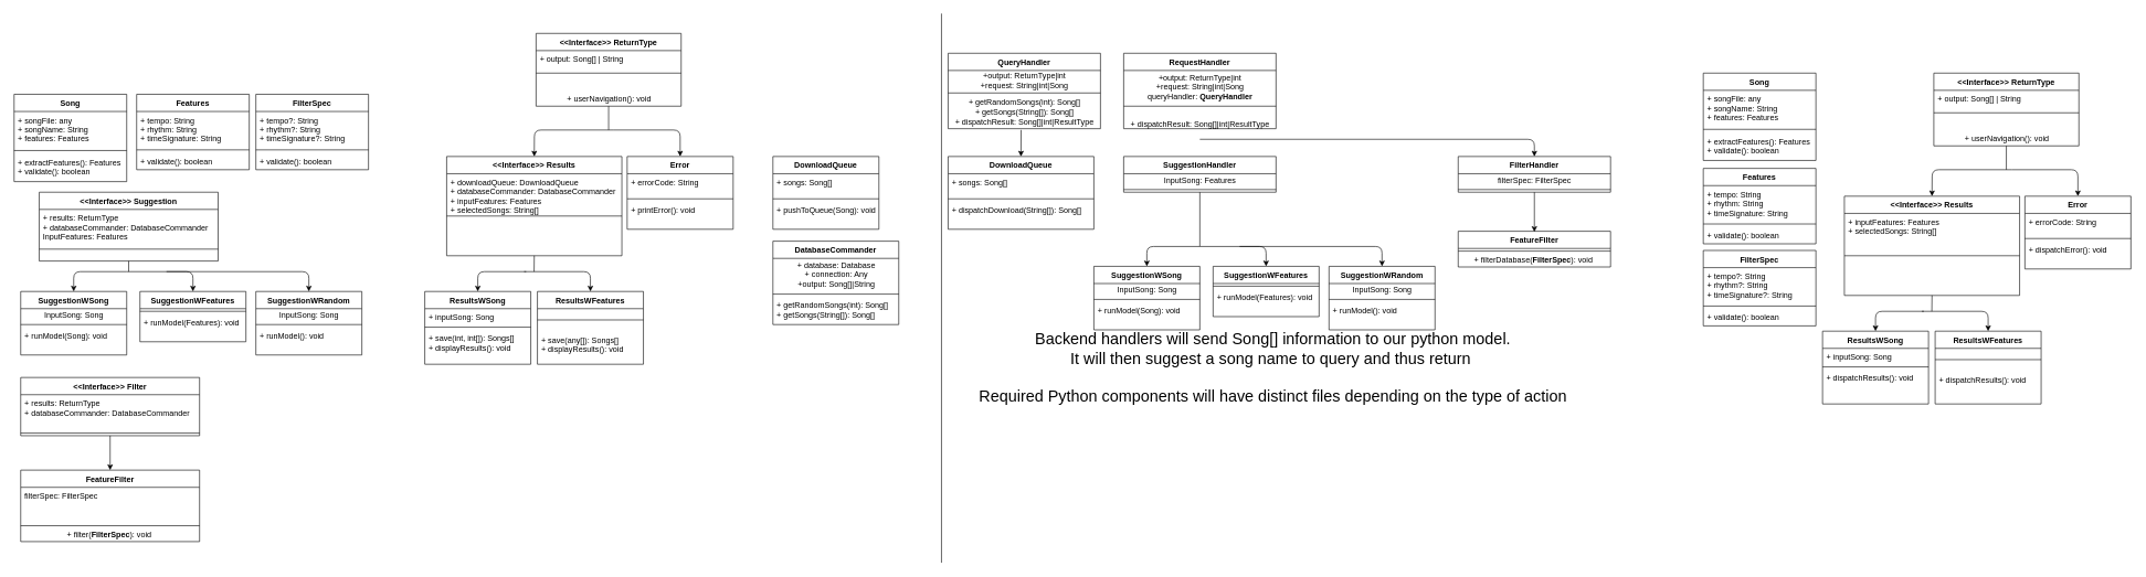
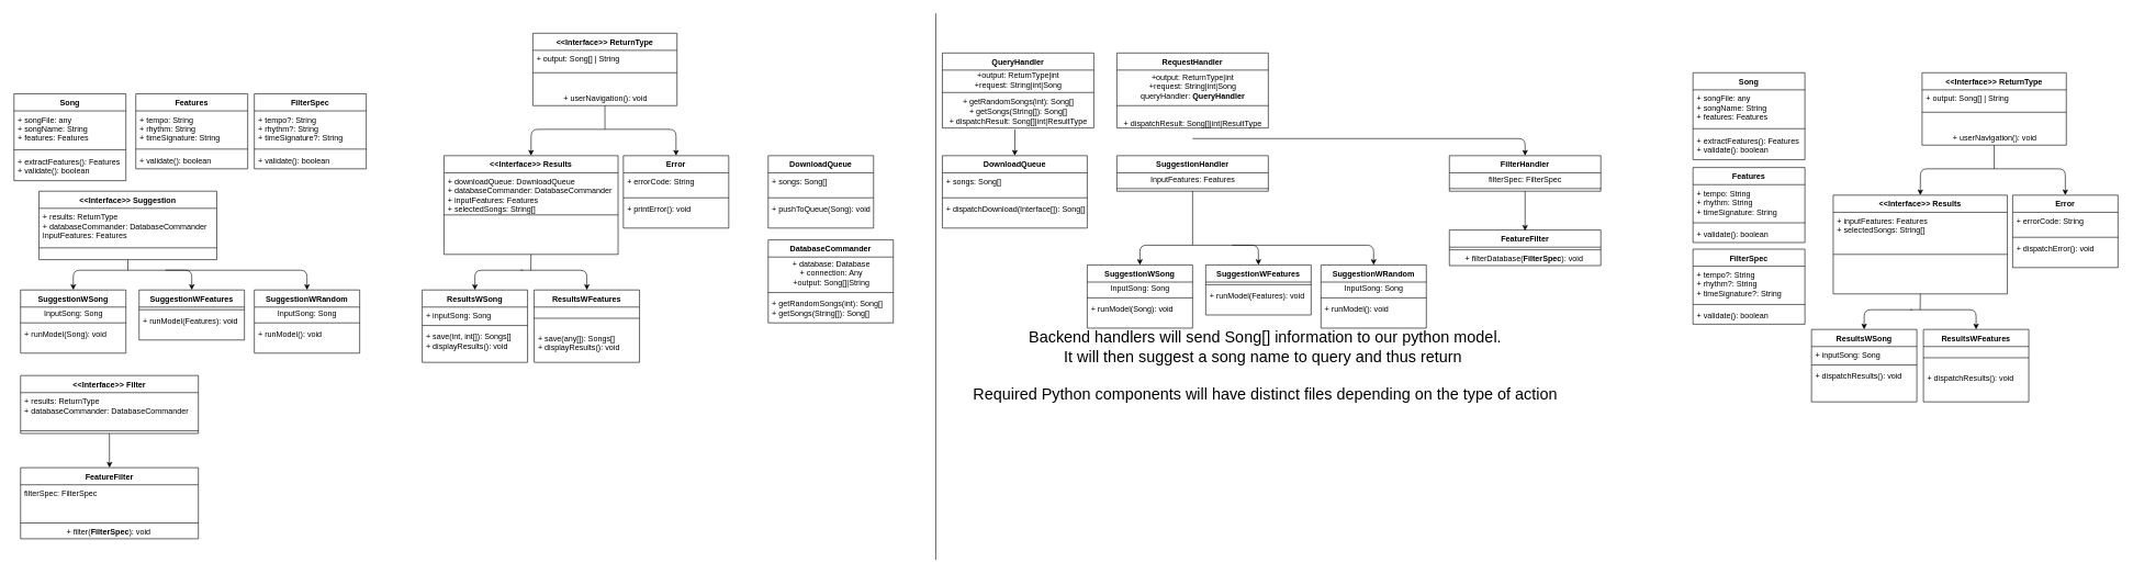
- <mxCell id="110" value="InputSong: Features&lt;span style=&quot;font-weight: 700&quot;&gt;&lt;br&gt;&lt;/span&gt;" style="text;html=1;align=center;verticalAlign=middle;resizable=0;points=[];autosize=1;" parent="109" vertex="1"><mxGeometry y="26" width="230" height="20" as="geometry" /></mxCell>
+ <mxCell id="110" value="InputFeatures: Features&lt;span style=&quot;font-weight: 700&quot;&gt;&lt;br&gt;&lt;/span&gt;" style="text;html=1;align=center;verticalAlign=middle;resizable=0;points=[];autosize=1;" parent="109" vertex="1"><mxGeometry y="26" width="230" height="20" as="geometry" /></mxCell>
- <mxCell id="147" value="+ dispatchDownload(String[]): Song[]" style="text;strokeColor=none;fillColor=none;align=left;verticalAlign=top;spacingLeft=4;spacingRight=4;overflow=hidden;rotatable=0;points=[[0,0.5],[1,0.5]];portConstraint=eastwest;" parent="144" vertex="1"><mxGeometry y="68" width="220" height="42" as="geometry" /></mxCell>
+ <mxCell id="147" value="+ dispatchDownload(Interface[]): Song[]" style="text;strokeColor=none;fillColor=none;align=left;verticalAlign=top;spacingLeft=4;spacingRight=4;overflow=hidden;rotatable=0;points=[[0,0.5],[1,0.5]];portConstraint=eastwest;" parent="144" vertex="1"><mxGeometry y="68" width="220" height="42" as="geometry" /></mxCell>
